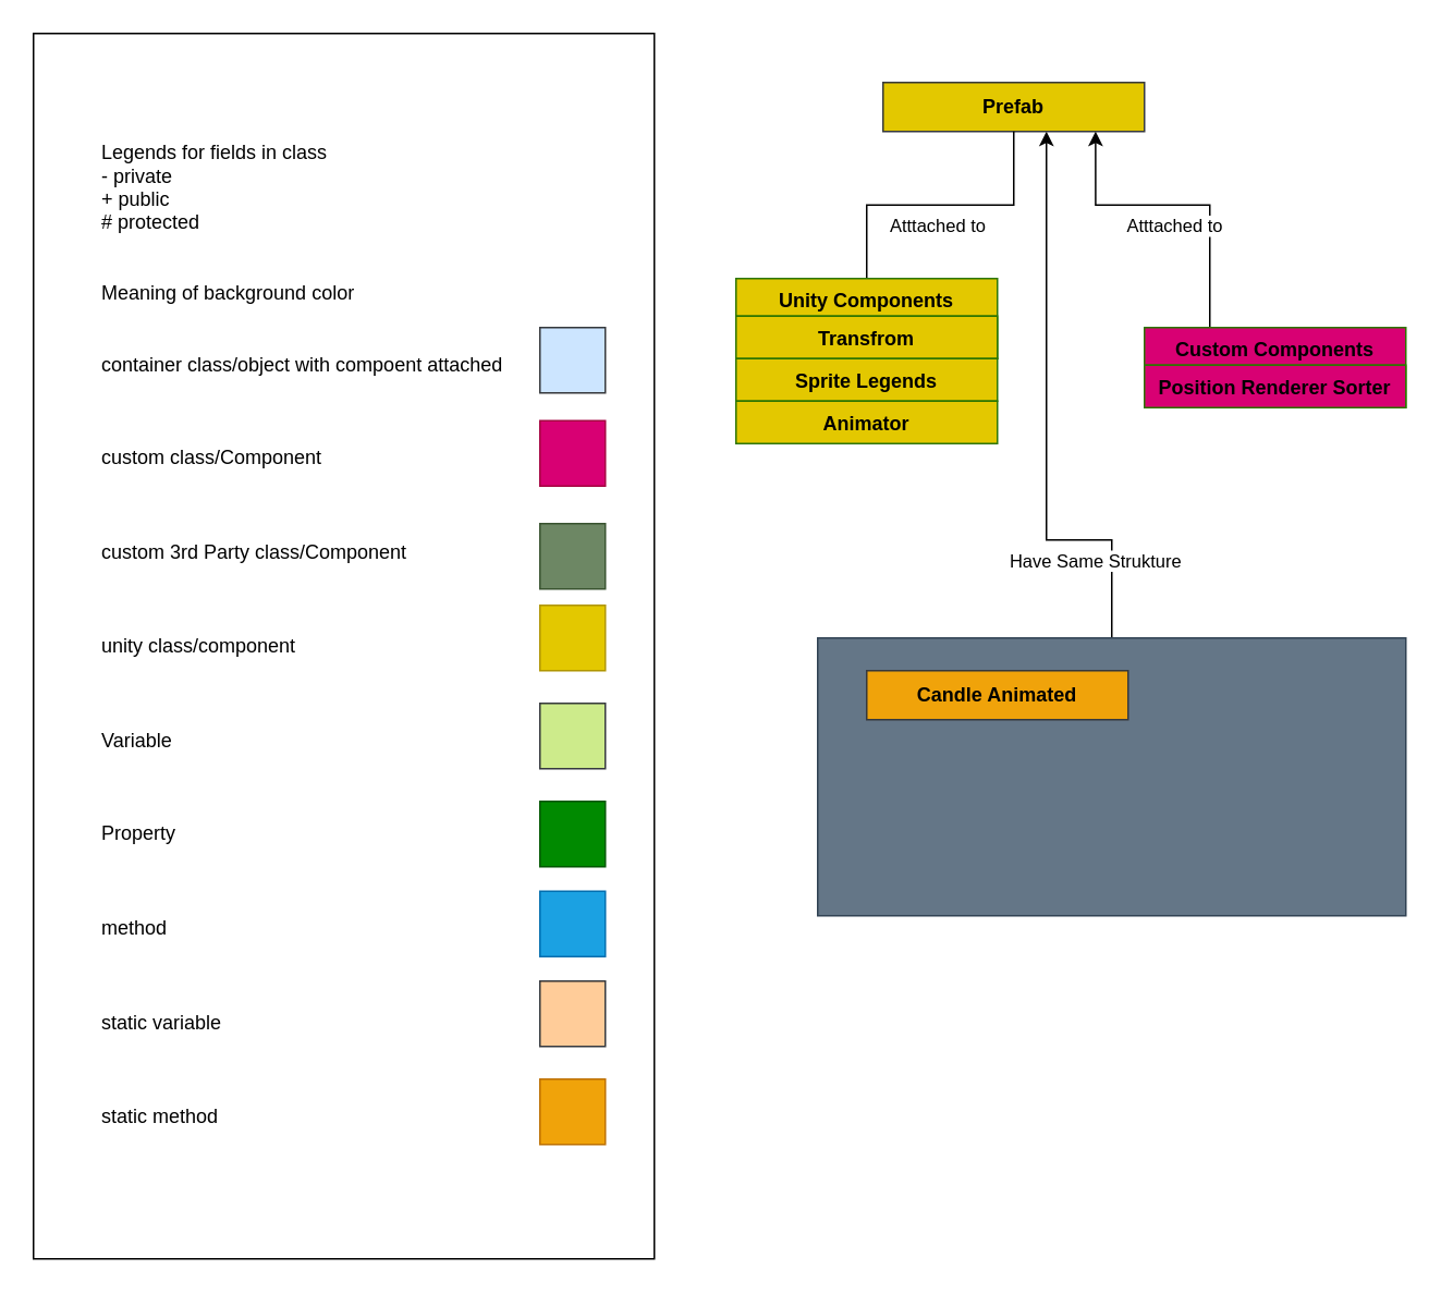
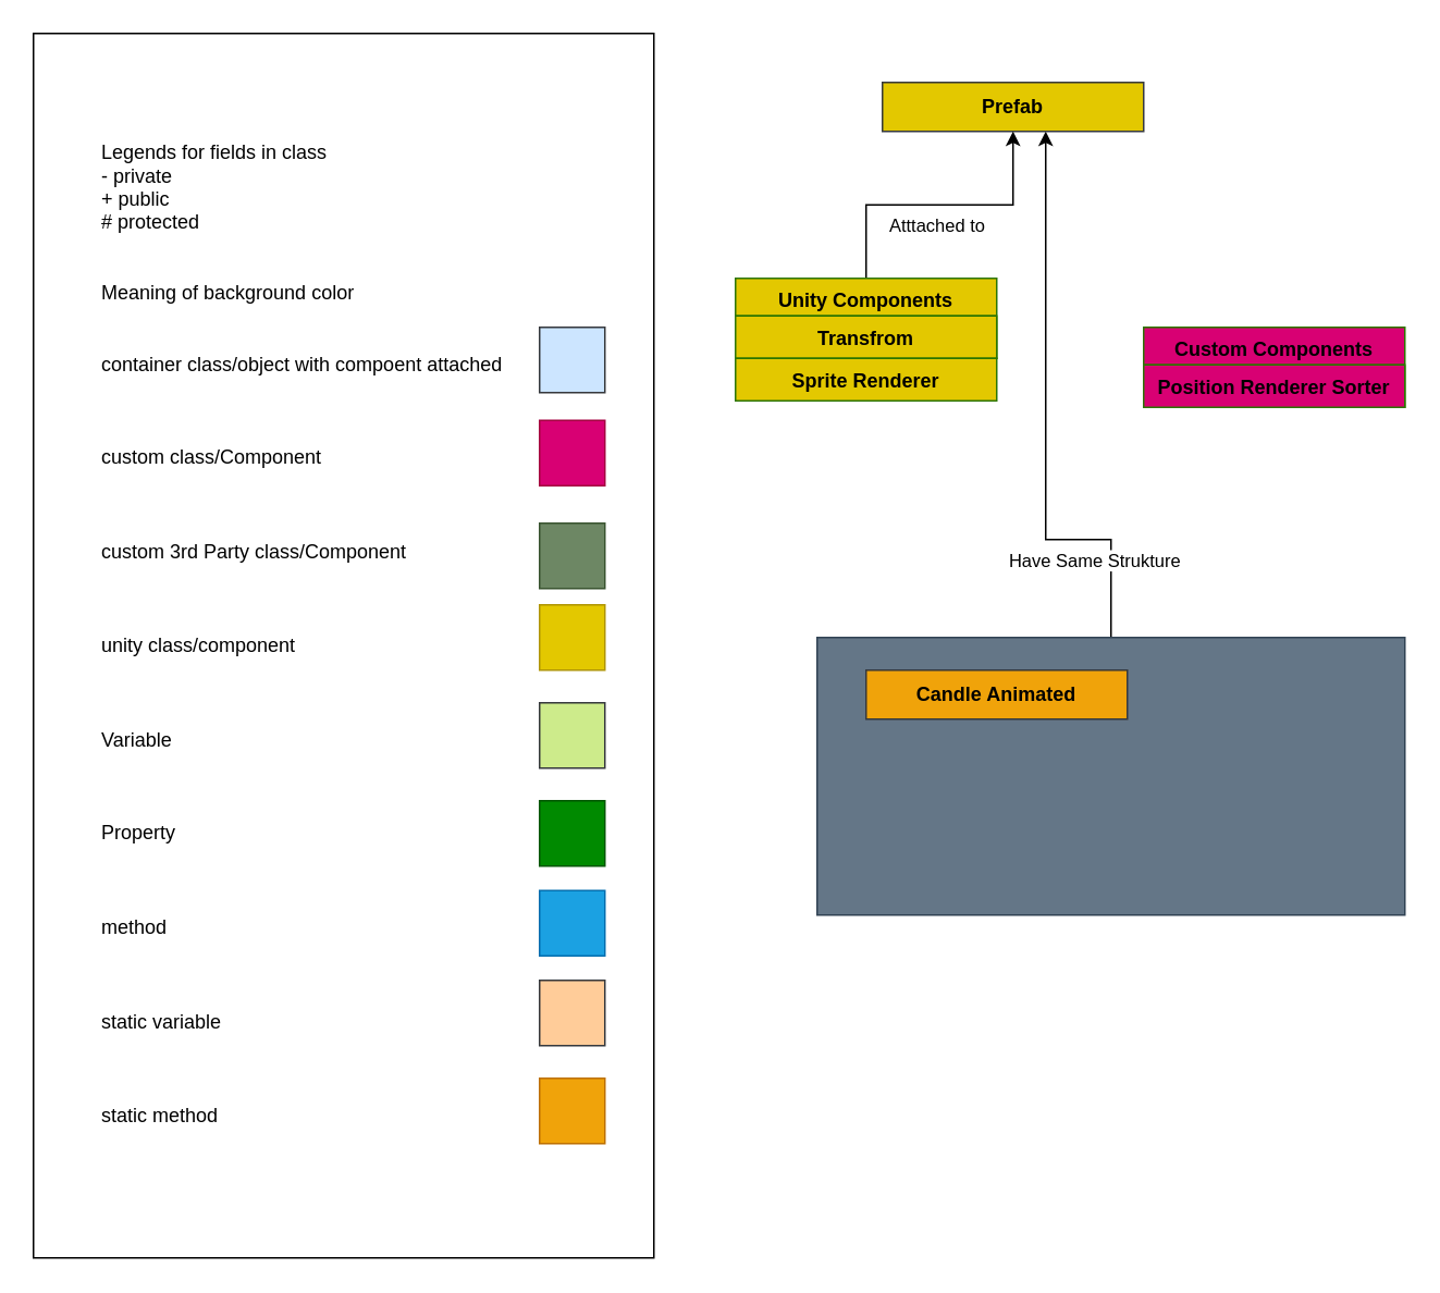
- <mxCell id="15" value="Atttached to&amp;nbsp;" style="edgeStyle=orthogonalEdgeStyle;rounded=0;orthogonalLoop=1;jettySize=auto;html=1;exitX=0.5;exitY=0;exitDx=0;exitDy=0;fontColor=#000000;align=center;verticalAlign=top;endArrow=none;" parent="1" source="16" target="14" edge="1"><mxGeometry relative="1" as="geometry" /></mxCell>
+ <mxCell id="15" value="Atttached to&amp;nbsp;" style="edgeStyle=orthogonalEdgeStyle;rounded=0;orthogonalLoop=1;jettySize=auto;html=1;exitX=0.5;exitY=0;exitDx=0;exitDy=0;fontColor=#000000;align=center;verticalAlign=top;" parent="1" source="16" target="14" edge="1"><mxGeometry relative="1" as="geometry" /></mxCell>
- <mxCell id="18" value="Atttached to&amp;nbsp;" style="edgeStyle=orthogonalEdgeStyle;rounded=0;orthogonalLoop=1;jettySize=auto;html=1;entryX=0.813;entryY=1;entryDx=0;entryDy=0;entryPerimeter=0;fontColor=#000000;align=center;verticalAlign=top;" parent="1" source="23" target="14" edge="1"><mxGeometry relative="1" as="geometry"><Array as="points"><mxPoint x="740" y="125" /><mxPoint x="670" y="125" /></Array></mxGeometry></mxCell>
- <mxCell id="19" value="Sprite Legends" style="text;strokeColor=#2D7600;fillColor=#E3C800;align=center;verticalAlign=top;spacingLeft=4;spacingRight=4;overflow=hidden;rotatable=0;points=[[0,0.5],[1,0.5]];portConstraint=eastwest;fontColor=#000000;fontStyle=1" parent="1" vertex="1"><mxGeometry x="450" y="219" width="160" height="26" as="geometry" /></mxCell>
+ <mxCell id="19" value="Sprite Renderer" style="text;strokeColor=#2D7600;fillColor=#E3C800;align=center;verticalAlign=top;spacingLeft=4;spacingRight=4;overflow=hidden;rotatable=0;points=[[0,0.5],[1,0.5]];portConstraint=eastwest;fontColor=#000000;fontStyle=1" parent="1" vertex="1"><mxGeometry x="450" y="219" width="160" height="26" as="geometry" /></mxCell>
- <mxCell id="20" value="Animator" style="text;strokeColor=#2D7600;fillColor=#E3C800;align=center;verticalAlign=top;spacingLeft=4;spacingRight=4;overflow=hidden;rotatable=0;points=[[0,0.5],[1,0.5]];portConstraint=eastwest;fontColor=#000000;fontStyle=1" parent="1" vertex="1"><mxGeometry x="450" y="245" width="160" height="26" as="geometry" /></mxCell>
